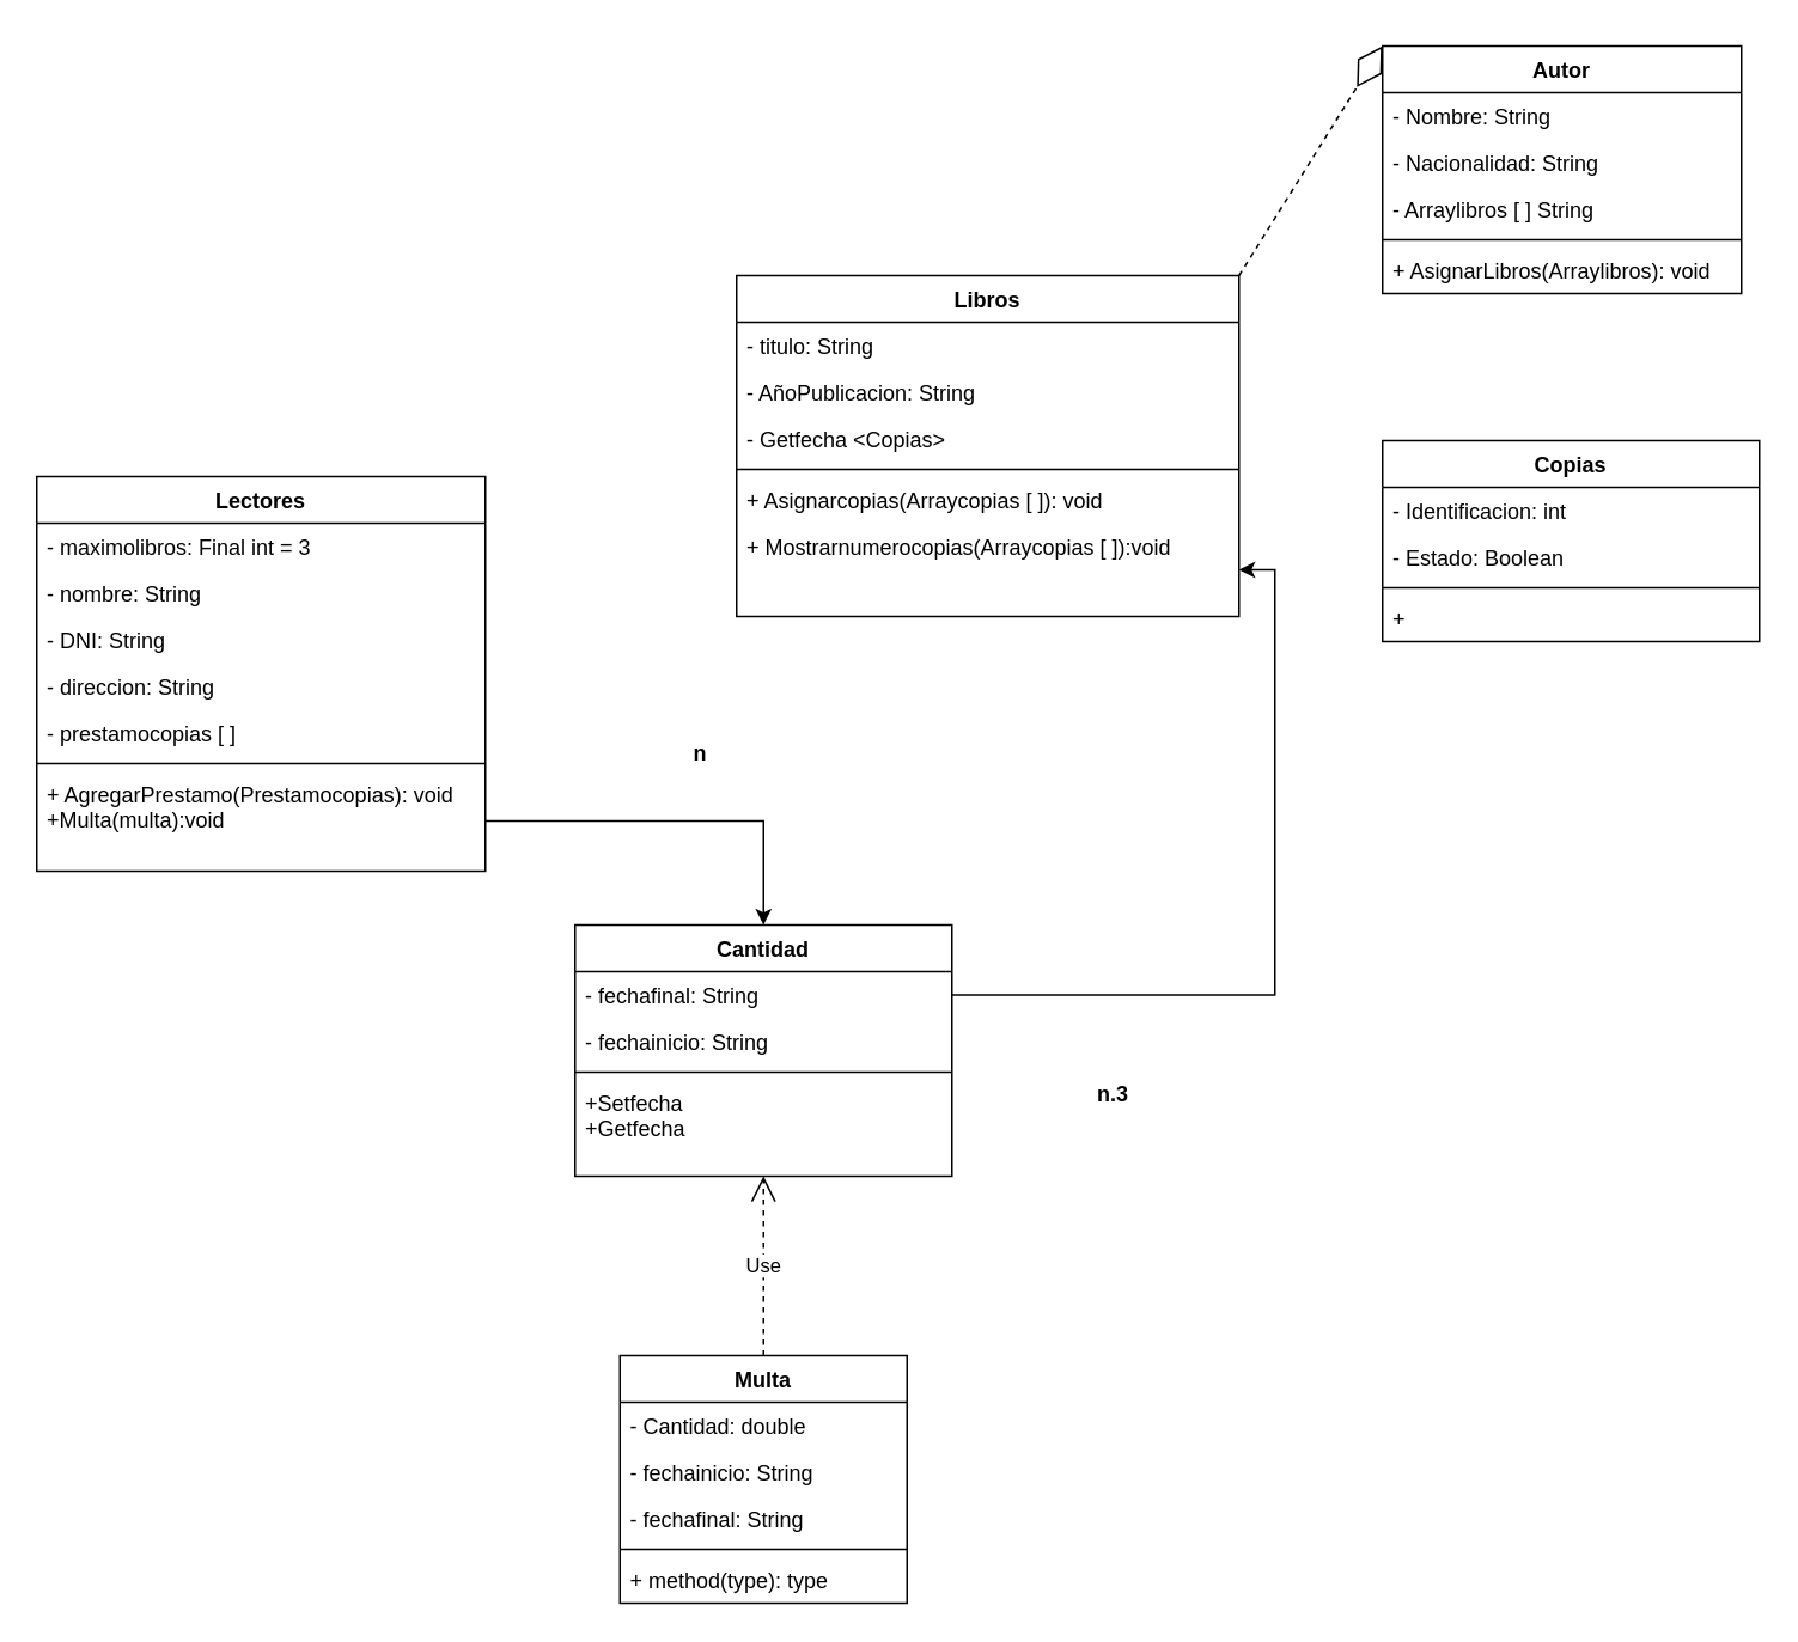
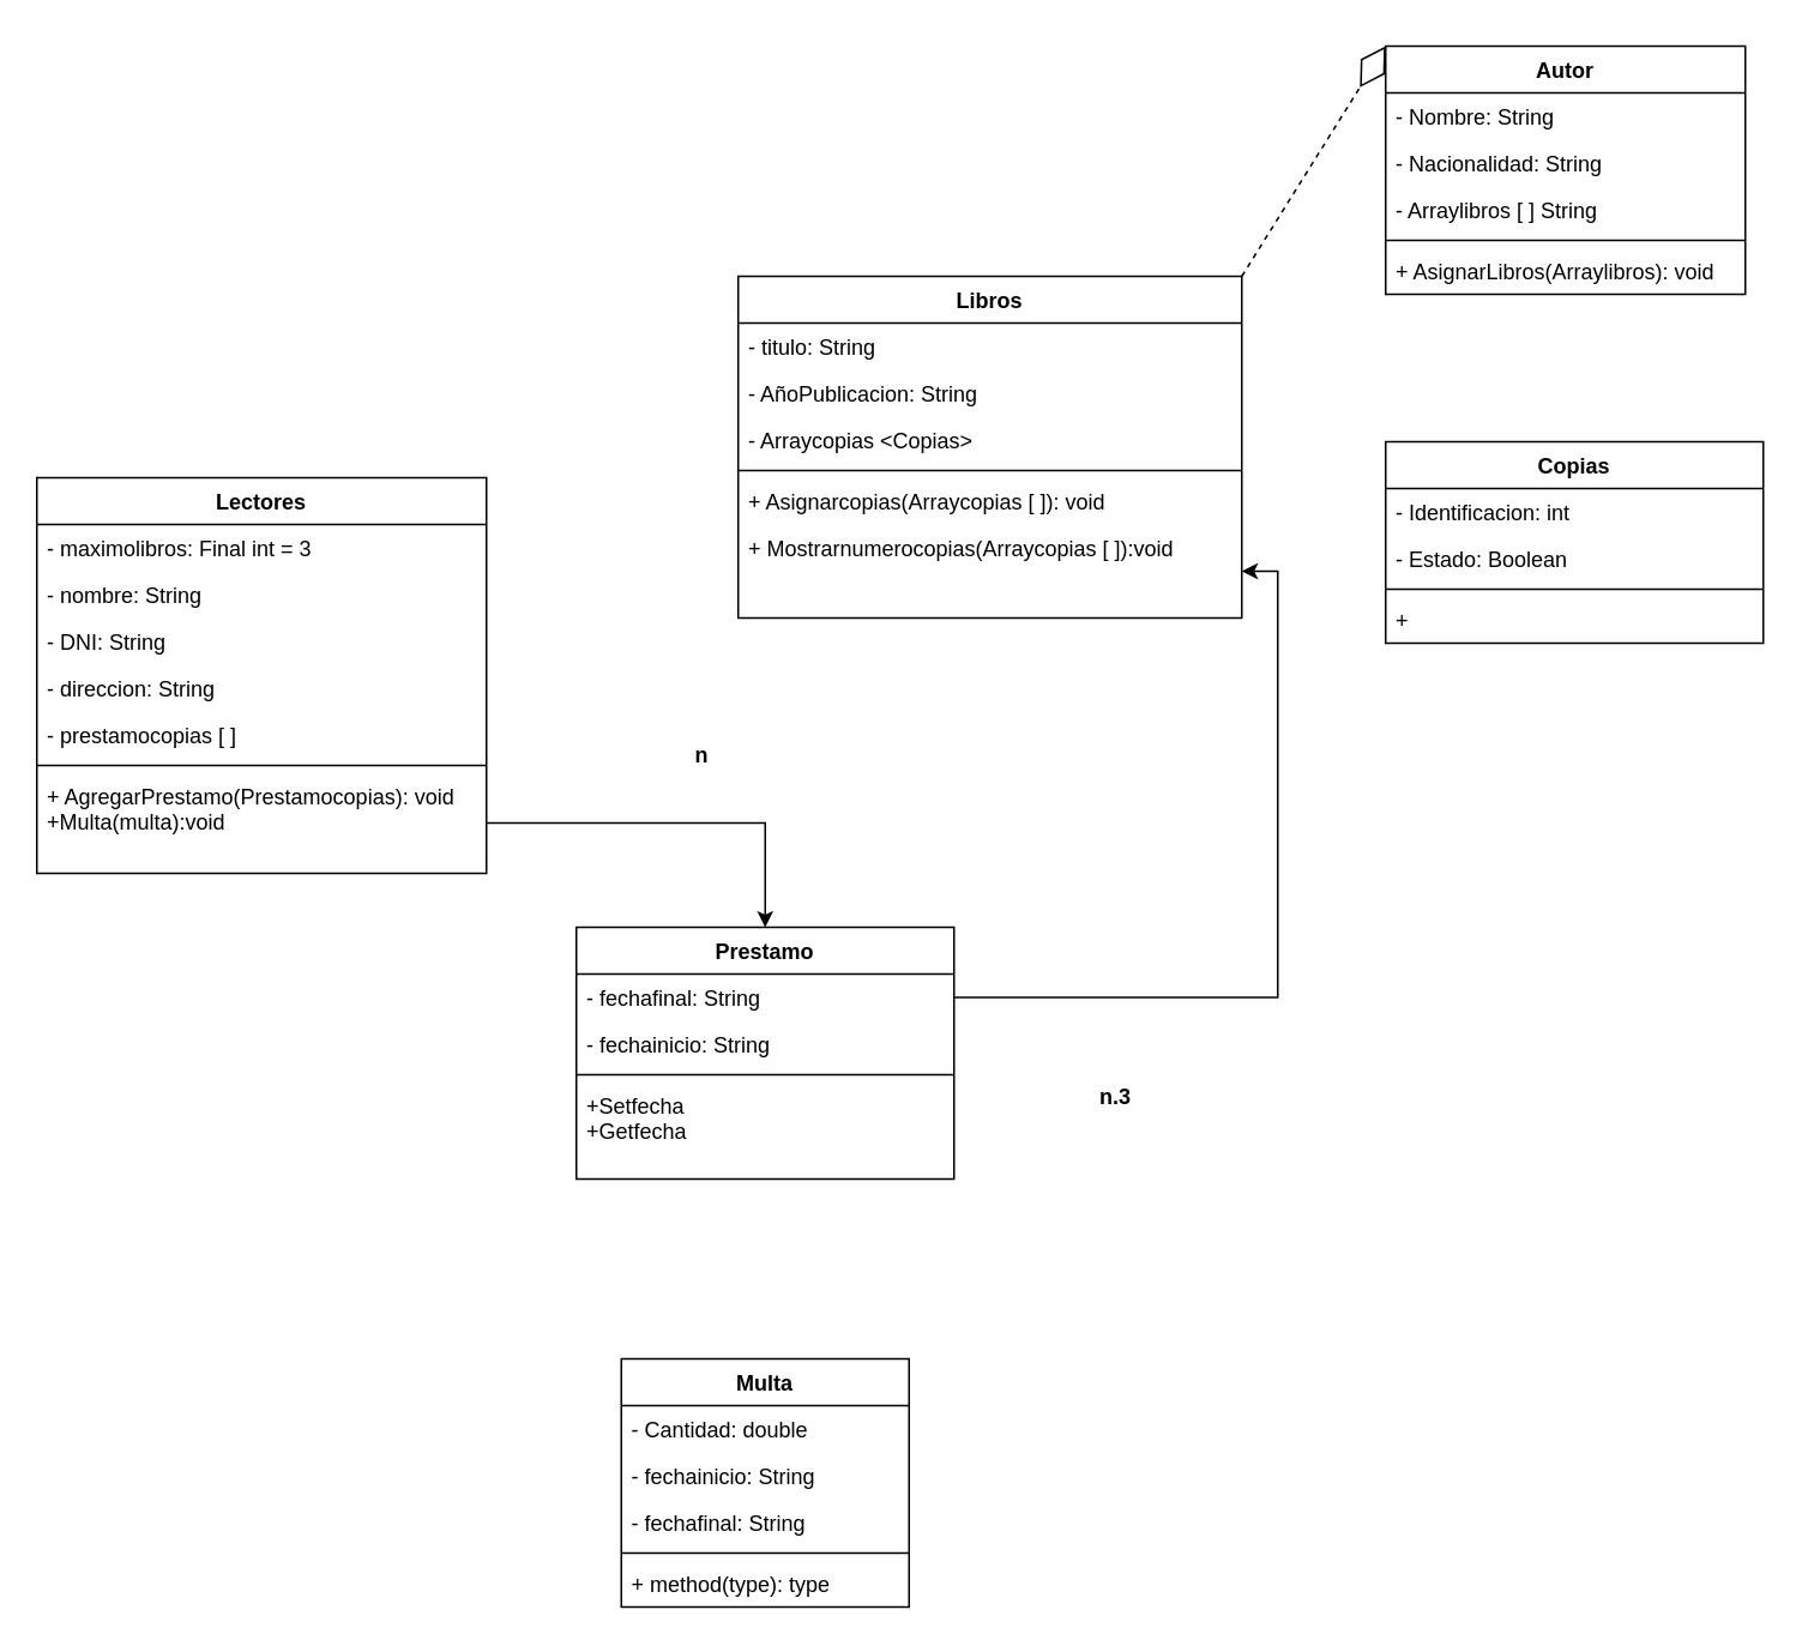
- <mxCell id="5" value="- Getfecha &amp;lt;Copias&amp;gt;" style="text;strokeColor=none;fillColor=none;align=left;verticalAlign=top;spacingLeft=4;spacingRight=4;overflow=hidden;rotatable=0;points=[[0,0.5],[1,0.5]];portConstraint=eastwest;whiteSpace=wrap;html=1;" vertex="1" parent="2"><mxGeometry y="78" width="280" height="26" as="geometry" /></mxCell>
+ <mxCell id="5" value="- Arraycopias &amp;lt;Copias&amp;gt;" style="text;strokeColor=none;fillColor=none;align=left;verticalAlign=top;spacingLeft=4;spacingRight=4;overflow=hidden;rotatable=0;points=[[0,0.5],[1,0.5]];portConstraint=eastwest;whiteSpace=wrap;html=1;" vertex="1" parent="2"><mxGeometry y="78" width="280" height="26" as="geometry" /></mxCell>
- <mxCell id="28" value="Cantidad" style="swimlane;fontStyle=1;align=center;verticalAlign=top;childLayout=stackLayout;horizontal=1;startSize=26;horizontalStack=0;resizeParent=1;resizeParentMax=0;resizeLast=0;collapsible=1;marginBottom=0;whiteSpace=wrap;html=1;" vertex="1" parent="1"><mxGeometry x="320" y="510" width="210" height="140" as="geometry" /></mxCell>
+ <mxCell id="28" value="Prestamo" style="swimlane;fontStyle=1;align=center;verticalAlign=top;childLayout=stackLayout;horizontal=1;startSize=26;horizontalStack=0;resizeParent=1;resizeParentMax=0;resizeLast=0;collapsible=1;marginBottom=0;whiteSpace=wrap;html=1;" vertex="1" parent="1"><mxGeometry x="320" y="510" width="210" height="140" as="geometry" /></mxCell>
- <mxCell id="42" value="Use" style="endArrow=open;endSize=12;dashed=1;html=1;rounded=0;exitX=0.5;exitY=0;exitDx=0;exitDy=0;" edge="1" parent="1" source="33" target="32"><mxGeometry width="160" relative="1" as="geometry"><mxPoint x="360" y="710" as="sourcePoint" /><mxPoint x="420" y="640" as="targetPoint" /><mxPoint as="offset" /></mxGeometry></mxCell>
